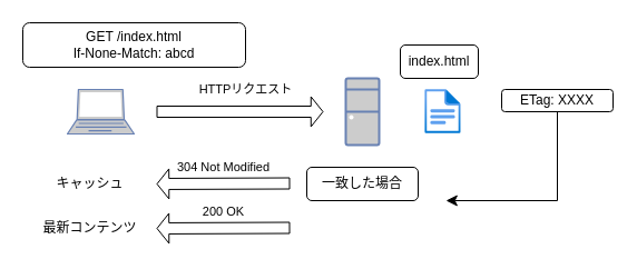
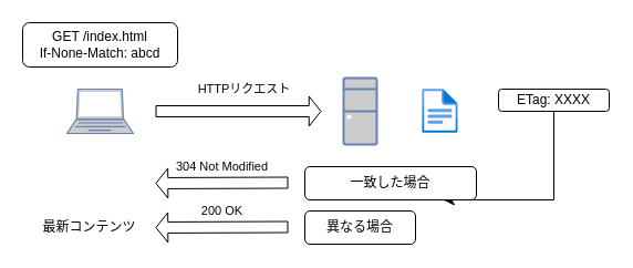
- <mxCell id="4" value="GET /index.html&lt;br&gt;If-None-Match: abcd" style="rounded=1;whiteSpace=wrap;html=1;" vertex="1" parent="1"><mxGeometry x="20" y="20" width="200" height="40" as="geometry" /></mxCell>
+ <mxCell id="4" value="GET /index.html&lt;br&gt;If-None-Match: abcd" style="rounded=1;whiteSpace=wrap;html=1;" vertex="1" parent="1"><mxGeometry x="20" y="20" width="140" height="40" as="geometry" /></mxCell>
- <mxCell id="6" value="index.html" style="rounded=1;whiteSpace=wrap;html=1;" vertex="1" parent="1"><mxGeometry x="359" y="40" width="70" height="30" as="geometry" /></mxCell>
- <mxCell id="14" value="キャッシュ" style="text;html=1;align=center;verticalAlign=middle;resizable=0;points=[];autosize=1;" vertex="1" parent="1"><mxGeometry x="40" y="155" width="80" height="20" as="geometry" /></mxCell>
- <mxCell id="10" value="一致した場合" style="rounded=1;whiteSpace=wrap;html=1;" vertex="1" parent="1"><mxGeometry x="275" y="150" width="100" height="30" as="geometry" /></mxCell>
+ <mxCell id="10" value="一致した場合" style="rounded=1;whiteSpace=wrap;html=1;" vertex="1" parent="1"><mxGeometry x="275" y="150" width="155" height="30" as="geometry" /></mxCell>
+ <mxCell id="11" value="異なる場合" style="rounded=1;whiteSpace=wrap;html=1;" vertex="1" parent="1"><mxGeometry x="275" y="190" width="100" height="30" as="geometry" /></mxCell>
